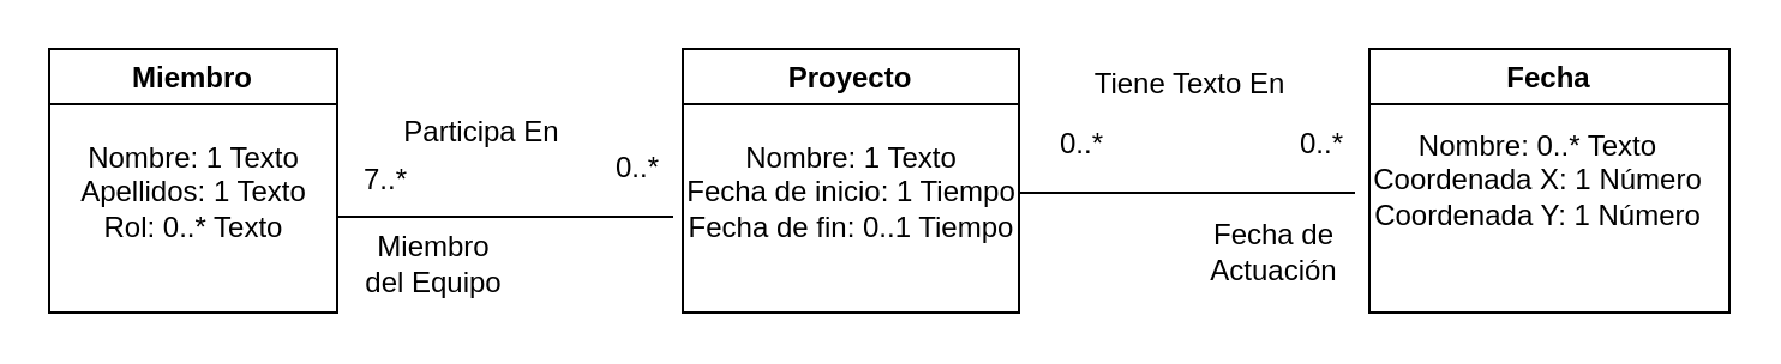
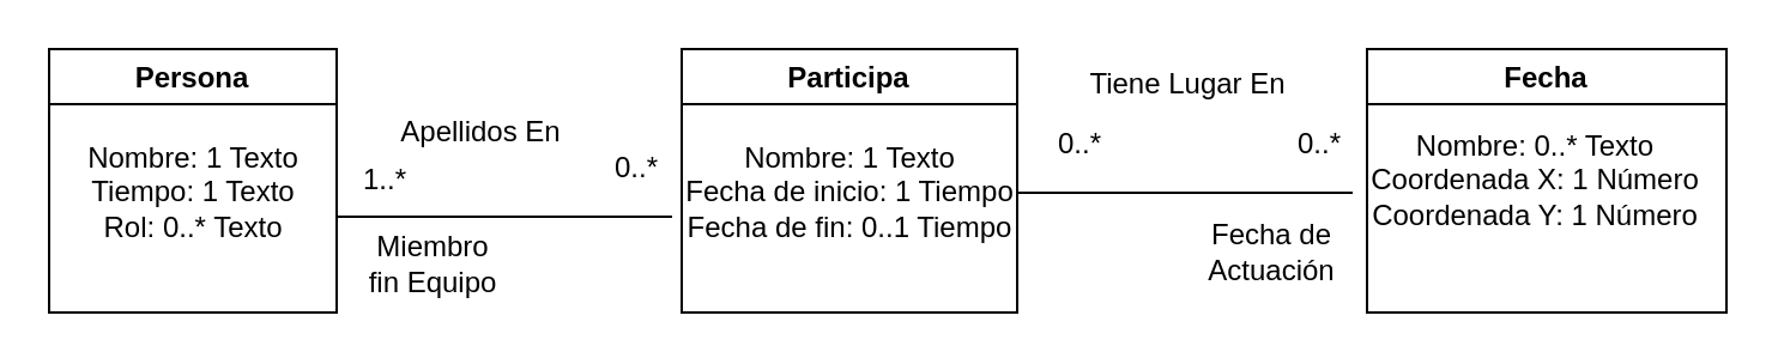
- <mxCell id="2" value="Miembro" style="swimlane;" vertex="1" parent="1"><mxGeometry x="20" y="20" width="120" height="110" as="geometry" /></mxCell>
+ <mxCell id="2" value="Persona" style="swimlane;" vertex="1" parent="1"><mxGeometry x="20" y="20" width="120" height="110" as="geometry" /></mxCell>
- <mxCell id="4" value="Proyecto" style="swimlane;" vertex="1" parent="1"><mxGeometry x="284" y="20" width="140" height="110" as="geometry" /></mxCell>
+ <mxCell id="4" value="Participa" style="swimlane;" vertex="1" parent="1"><mxGeometry x="284" y="20" width="140" height="110" as="geometry" /></mxCell>
- <mxCell id="11" value="Tiene Texto En" style="text;html=1;align=center;verticalAlign=middle;resizable=0;points=[];autosize=1;strokeColor=none;fillColor=none;" vertex="1" parent="1"><mxGeometry x="440" y="20" width="110" height="30" as="geometry" /></mxCell>
+ <mxCell id="11" value="Tiene Lugar En" style="text;html=1;align=center;verticalAlign=middle;resizable=0;points=[];autosize=1;strokeColor=none;fillColor=none;" vertex="1" parent="1"><mxGeometry x="440" y="20" width="110" height="30" as="geometry" /></mxCell>
- <mxCell id="10" value="Participa En" style="text;html=1;align=center;verticalAlign=middle;resizable=0;points=[];autosize=1;strokeColor=none;fillColor=none;" vertex="1" parent="1"><mxGeometry x="155" y="40" width="90" height="30" as="geometry" /></mxCell>
+ <mxCell id="10" value="Apellidos En" style="text;html=1;align=center;verticalAlign=middle;resizable=0;points=[];autosize=1;strokeColor=none;fillColor=none;" vertex="1" parent="1"><mxGeometry x="155" y="40" width="90" height="30" as="geometry" /></mxCell>
- <mxCell id="17" value="7..*" style="text;html=1;align=center;verticalAlign=middle;resizable=0;points=[];autosize=1;strokeColor=none;fillColor=none;" vertex="1" parent="1"><mxGeometry x="140" y="60" width="40" height="30" as="geometry" /></mxCell>
+ <mxCell id="17" value="1..*" style="text;html=1;align=center;verticalAlign=middle;resizable=0;points=[];autosize=1;strokeColor=none;fillColor=none;" vertex="1" parent="1"><mxGeometry x="140" y="60" width="40" height="30" as="geometry" /></mxCell>
- <mxCell id="3" value="Nombre: 1 Texto&lt;br/&gt;Apellidos: 1 Texto&lt;br/&gt;Rol: 0..* Texto&lt;br/&gt;" style="text;html=1;align=center;verticalAlign=middle;resizable=0;points=[];autosize=1;strokeColor=none;fillColor=none;" vertex="1" parent="2"><mxGeometry y="30" width="120" height="60" as="geometry" /></mxCell>
+ <mxCell id="3" value="Nombre: 1 Texto&lt;br/&gt;Tiempo: 1 Texto&lt;br/&gt;Rol: 0..* Texto&lt;br/&gt;" style="text;html=1;align=center;verticalAlign=middle;resizable=0;points=[];autosize=1;strokeColor=none;fillColor=none;" vertex="1" parent="2"><mxGeometry y="30" width="120" height="60" as="geometry" /></mxCell>
- <mxCell id="12" value="Miembro&lt;br/&gt;del Equipo" style="text;html=1;align=center;verticalAlign=middle;resizable=0;points=[];autosize=1;strokeColor=none;fillColor=none;" vertex="1" parent="1"><mxGeometry x="140" y="90" width="80" height="40" as="geometry" /></mxCell>
+ <mxCell id="12" value="Miembro&lt;br/&gt;fin Equipo" style="text;html=1;align=center;verticalAlign=middle;resizable=0;points=[];autosize=1;strokeColor=none;fillColor=none;" vertex="1" parent="1"><mxGeometry x="140" y="90" width="80" height="40" as="geometry" /></mxCell>
